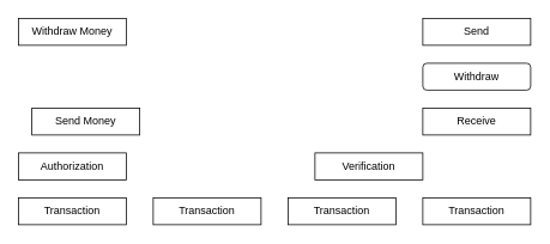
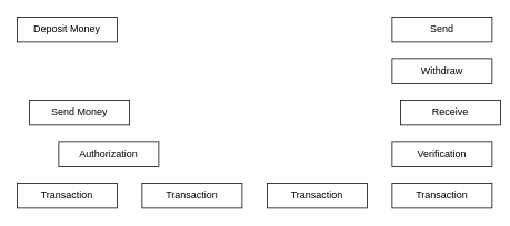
- <mxCell id="2" value="Withdraw Money" style="rounded=0;whiteSpace=wrap;html=1;" vertex="1" parent="1"><mxGeometry x="20" y="20" width="120" height="30" as="geometry" /></mxCell>
+ <mxCell id="2" value="Deposit Money" style="rounded=0;whiteSpace=wrap;html=1;" vertex="1" parent="1"><mxGeometry x="20" y="20" width="120" height="30" as="geometry" /></mxCell>
- <mxCell id="9" value="Withdraw" style="whiteSpace=wrap;html=1;rounded=1;" vertex="1" parent="1"><mxGeometry x="470" y="70" width="120" height="30" as="geometry" /></mxCell>
+ <mxCell id="9" value="Withdraw" style="rounded=0;whiteSpace=wrap;html=1;" vertex="1" parent="1"><mxGeometry x="470" y="70" width="120" height="30" as="geometry" /></mxCell>
- <mxCell id="10" value="Receive" style="rounded=0;whiteSpace=wrap;html=1;" vertex="1" parent="1"><mxGeometry x="470" y="120" width="120" height="30" as="geometry" /></mxCell>
+ <mxCell id="10" value="Receive" style="rounded=0;whiteSpace=wrap;html=1;" vertex="1" parent="1"><mxGeometry x="480" y="120" width="120" height="30" as="geometry" /></mxCell>
- <mxCell id="4" value="Authorization" style="rounded=0;whiteSpace=wrap;html=1;" vertex="1" parent="1"><mxGeometry x="20" y="170" width="120" height="30" as="geometry" /></mxCell>
+ <mxCell id="4" value="Authorization" style="rounded=0;whiteSpace=wrap;html=1;" vertex="1" parent="1"><mxGeometry x="70" y="170" width="120" height="30" as="geometry" /></mxCell>
- <mxCell id="11" value="Verification" style="rounded=0;whiteSpace=wrap;html=1;" vertex="1" parent="1"><mxGeometry x="350" y="170" width="120" height="30" as="geometry" /></mxCell>
+ <mxCell id="11" value="Verification" style="rounded=0;whiteSpace=wrap;html=1;" vertex="1" parent="1"><mxGeometry x="470" y="170" width="120" height="30" as="geometry" /></mxCell>
